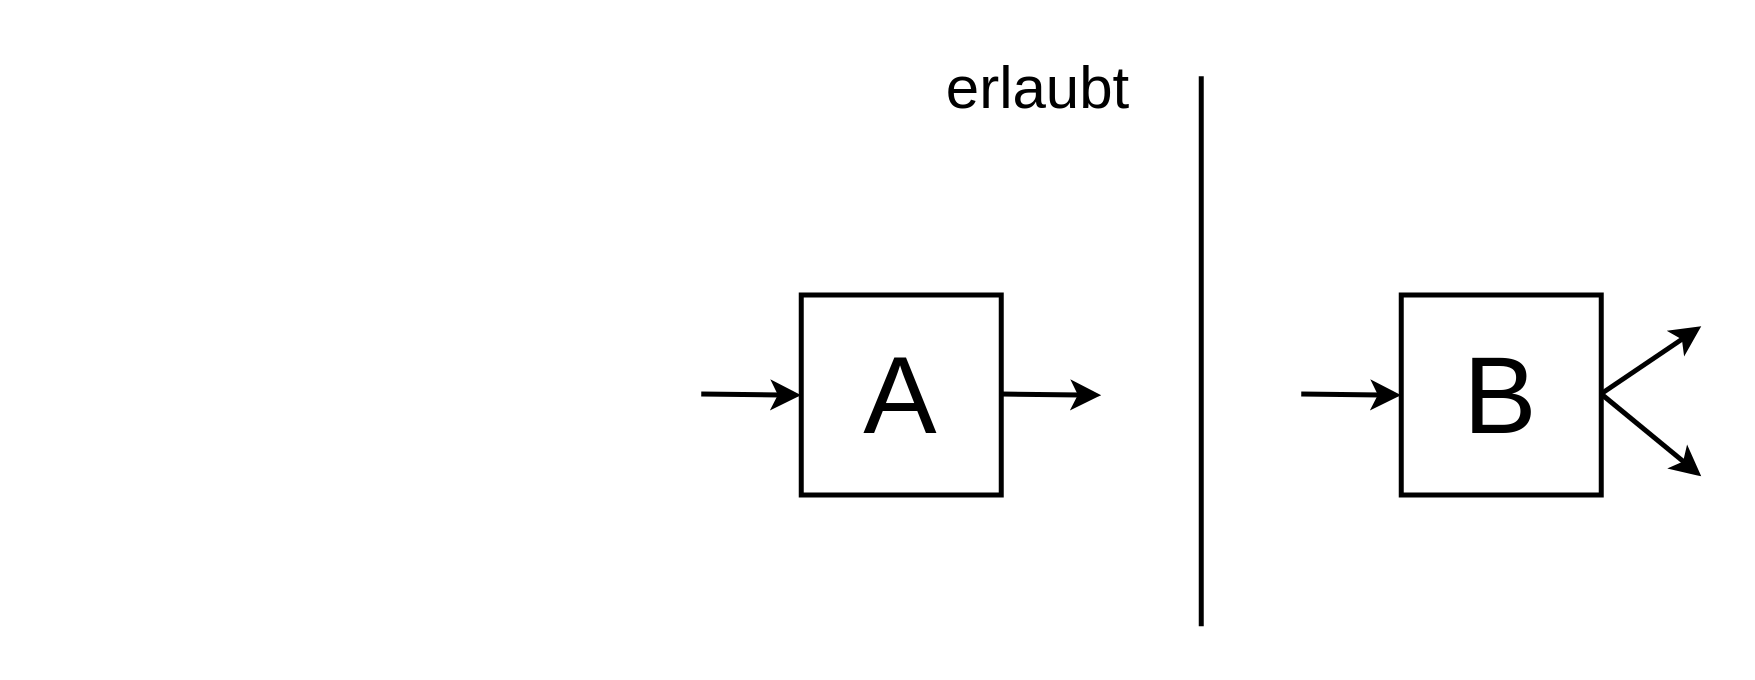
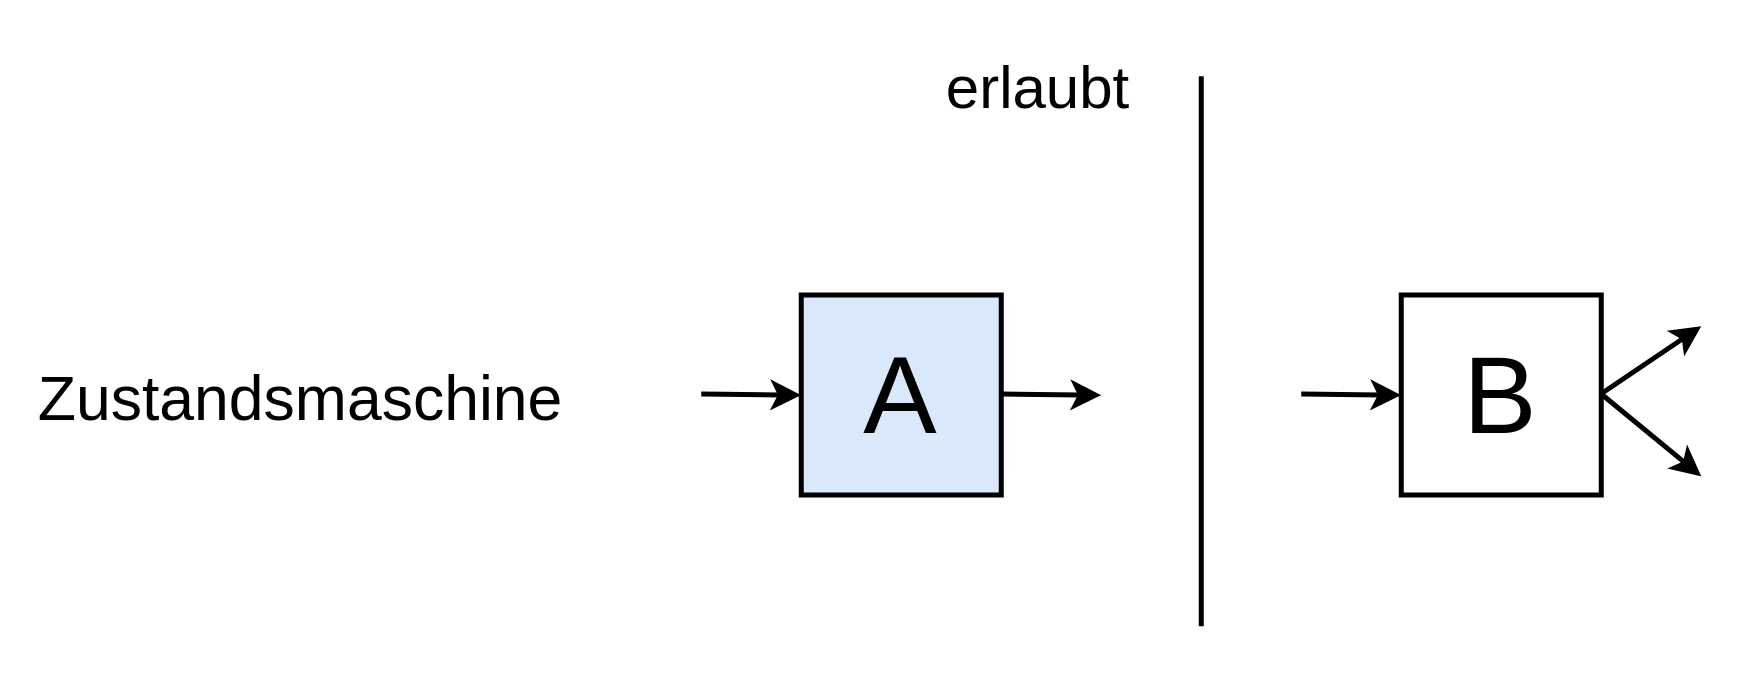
+ <mxCell id="2" value="Zustandsmaschine" style="text;html=1;strokeColor=none;fillColor=none;align=center;verticalAlign=middle;whiteSpace=wrap;rounded=0;fontSize=25;" parent="1" vertex="1"><mxGeometry x="20" y="130" width="200" height="55" as="geometry" /></mxCell>
- <mxCell id="6" value="A" style="rounded=0;whiteSpace=wrap;html=1;fontSize=44;strokeWidth=2;" parent="1" vertex="1"><mxGeometry x="320" y="117.5" width="80" height="80" as="geometry" /></mxCell>
+ <mxCell id="6" value="A" style="rounded=0;whiteSpace=wrap;html=1;fontSize=44;strokeWidth=2;fillColor=#dae8fc;" parent="1" vertex="1"><mxGeometry x="320" y="117.5" width="80" height="80" as="geometry" /></mxCell>
